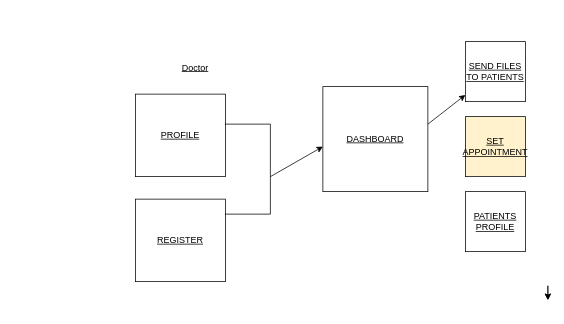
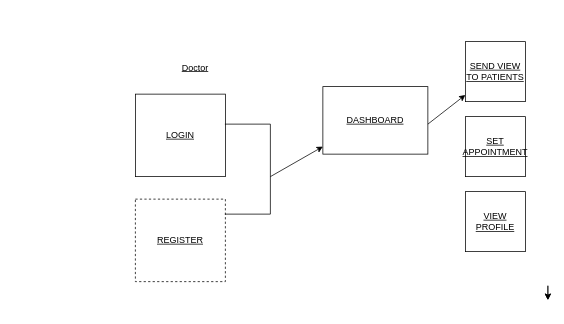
- <mxCell id="12" value="SEND FILES TO PATIENTS" style="whiteSpace=wrap;html=1;aspect=fixed;fontStyle=4" vertex="1" parent="4"><mxGeometry x="600" y="35" width="80" height="80" as="geometry" /></mxCell>
+ <mxCell id="12" value="SEND VIEW TO PATIENTS" style="whiteSpace=wrap;html=1;aspect=fixed;fontStyle=4" vertex="1" parent="4"><mxGeometry x="600" y="35" width="80" height="80" as="geometry" /></mxCell>
- <mxCell id="5" value="PROFILE" style="whiteSpace=wrap;html=1;fontStyle=4" vertex="1" parent="4"><mxGeometry x="160" y="105" width="120" height="110" as="geometry" /></mxCell>
+ <mxCell id="5" value="LOGIN" style="whiteSpace=wrap;html=1;fontStyle=4" vertex="1" parent="4"><mxGeometry x="160" y="105" width="120" height="110" as="geometry" /></mxCell>
- <mxCell id="9" value="DASHBOARD" style="whiteSpace=wrap;html=1;aspect=fixed;fontStyle=4" vertex="1" parent="4"><mxGeometry x="410" y="95" width="140" height="140" as="geometry" /></mxCell>
+ <mxCell id="9" value="DASHBOARD" style="whiteSpace=wrap;html=1;aspect=fixed;fontStyle=4" vertex="1" parent="4"><mxGeometry x="410" y="95" width="140" height="90" as="geometry" /></mxCell>
- <mxCell id="13" value="SET APPOINTMENT" style="whiteSpace=wrap;html=1;aspect=fixed;fontStyle=4;fillColor=#fff2cc;" vertex="1" parent="4"><mxGeometry x="600" y="135" width="80" height="80" as="geometry" /></mxCell>
+ <mxCell id="13" value="SET APPOINTMENT" style="whiteSpace=wrap;html=1;aspect=fixed;fontStyle=4" vertex="1" parent="4"><mxGeometry x="600" y="135" width="80" height="80" as="geometry" /></mxCell>
- <mxCell id="14" value="PATIENTS PROFILE" style="whiteSpace=wrap;html=1;aspect=fixed;fontStyle=4" vertex="1" parent="4"><mxGeometry x="600" y="235" width="80" height="80" as="geometry" /></mxCell>
+ <mxCell id="14" value="VIEW PROFILE" style="whiteSpace=wrap;html=1;aspect=fixed;fontStyle=4" vertex="1" parent="4"><mxGeometry x="600" y="235" width="80" height="80" as="geometry" /></mxCell>
- <mxCell id="6" value="REGISTER" style="whiteSpace=wrap;html=1;fontStyle=4" vertex="1" parent="4"><mxGeometry x="160" y="245" width="120" height="110" as="geometry" /></mxCell>
+ <mxCell id="6" value="REGISTER" style="whiteSpace=wrap;html=1;fontStyle=4;dashed=1;" vertex="1" parent="4"><mxGeometry x="160" y="245" width="120" height="110" as="geometry" /></mxCell>
